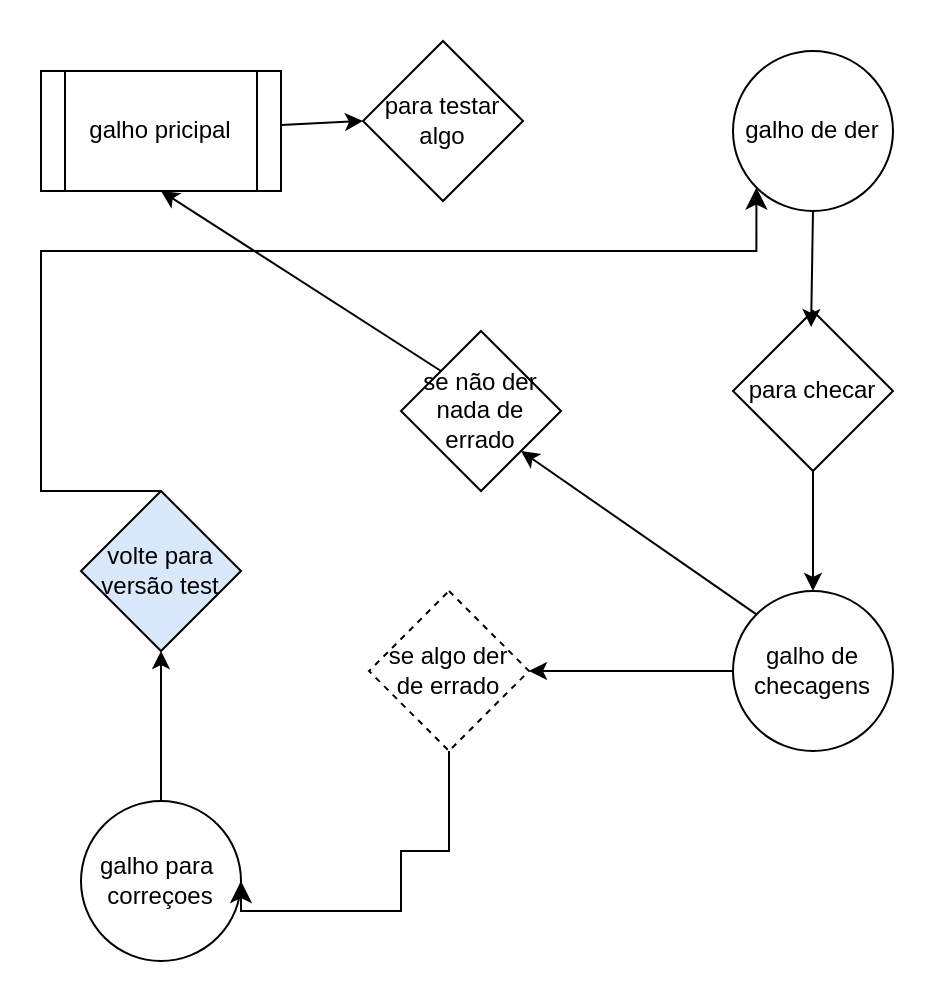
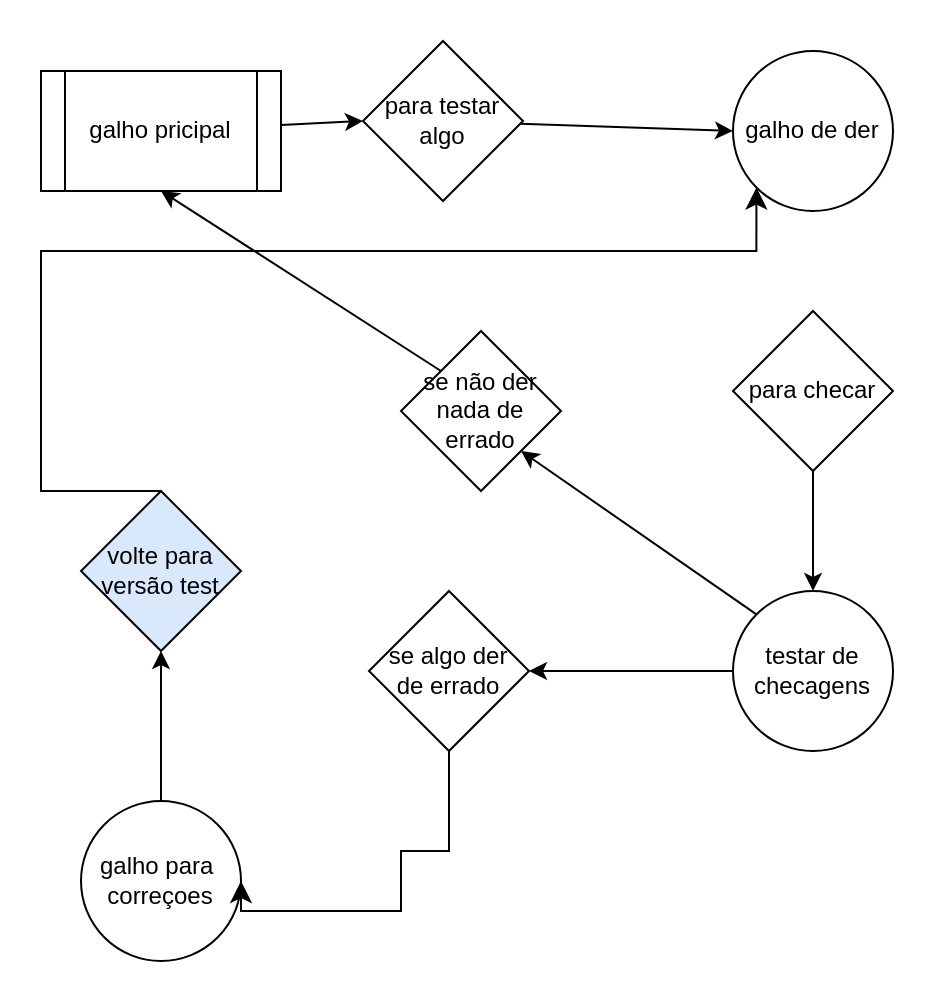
+ <mxCell id="5" style="edgeStyle=none;html=1;entryX=0;entryY=0.5;entryDx=0;entryDy=0;" edge="1" parent="1" source="6" target="4"><mxGeometry relative="1" as="geometry" /></mxCell>
- <mxCell id="9" style="edgeStyle=none;html=1;entryX=0.488;entryY=0.1;entryDx=0;entryDy=0;entryPerimeter=0;" edge="1" parent="1" source="4" target="8"><mxGeometry relative="1" as="geometry" /></mxCell>
- <mxCell id="14" value="se algo der&lt;div&gt;de errado&lt;/div&gt;" style="rhombus;whiteSpace=wrap;html=1;dashed=1;" vertex="1" parent="1"><mxGeometry x="184" y="295" width="80" height="80" as="geometry" /></mxCell>
+ <mxCell id="14" value="se algo der&lt;div&gt;de errado&lt;/div&gt;" style="rhombus;whiteSpace=wrap;html=1;" vertex="1" parent="1"><mxGeometry x="184" y="295" width="80" height="80" as="geometry" /></mxCell>
- <mxCell id="11" value="galho de checagens" style="ellipse;whiteSpace=wrap;html=1;" vertex="1" parent="1"><mxGeometry x="366" y="295" width="80" height="80" as="geometry" /></mxCell>
+ <mxCell id="11" value="testar de checagens" style="ellipse;whiteSpace=wrap;html=1;" vertex="1" parent="1"><mxGeometry x="366" y="295" width="80" height="80" as="geometry" /></mxCell>
